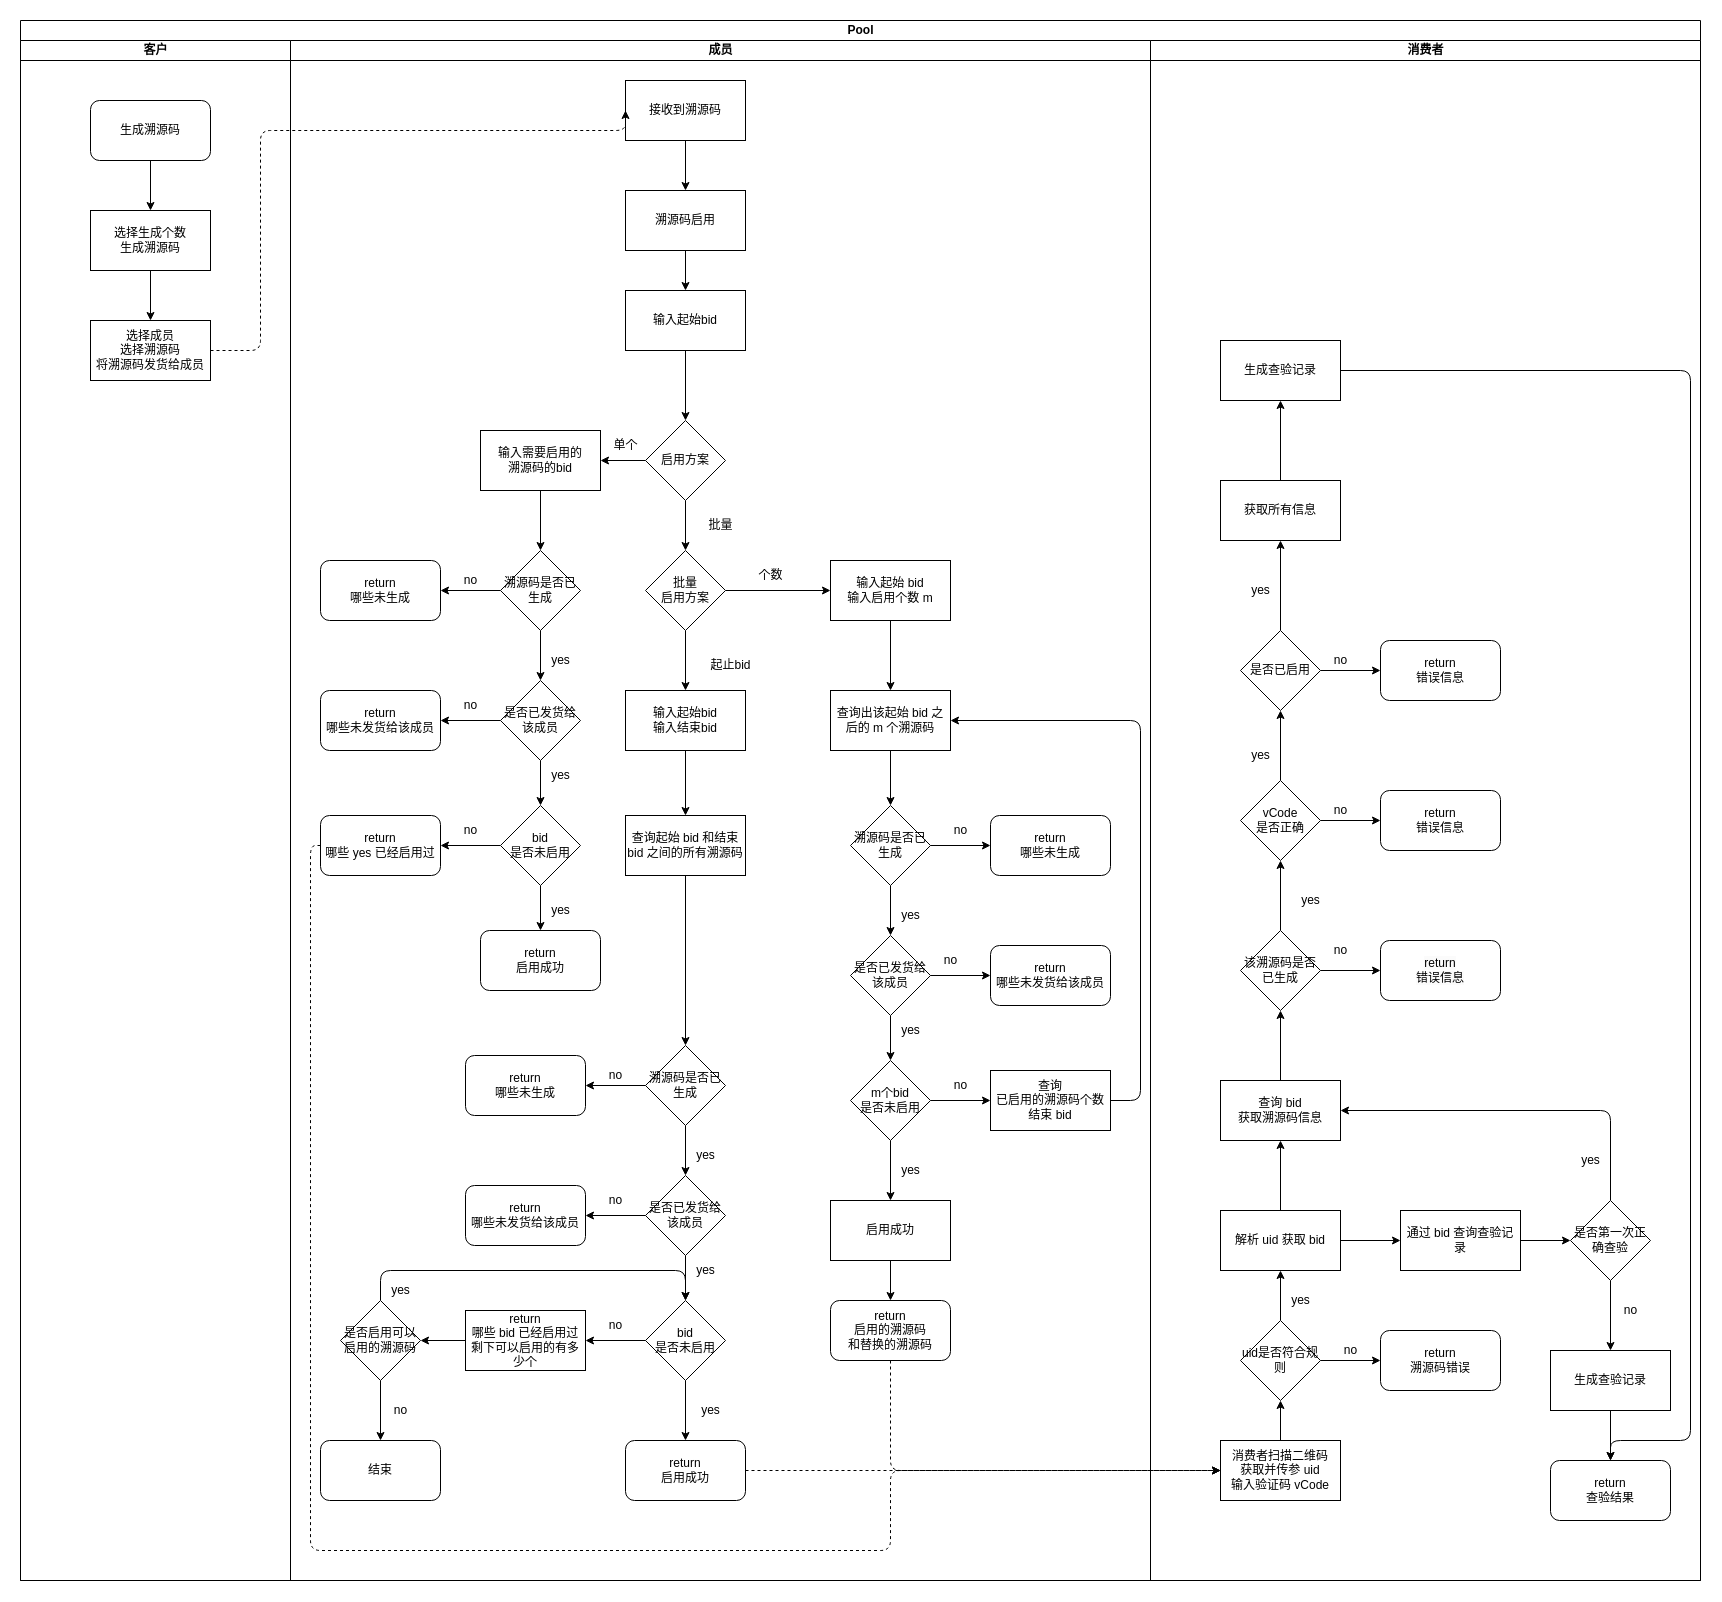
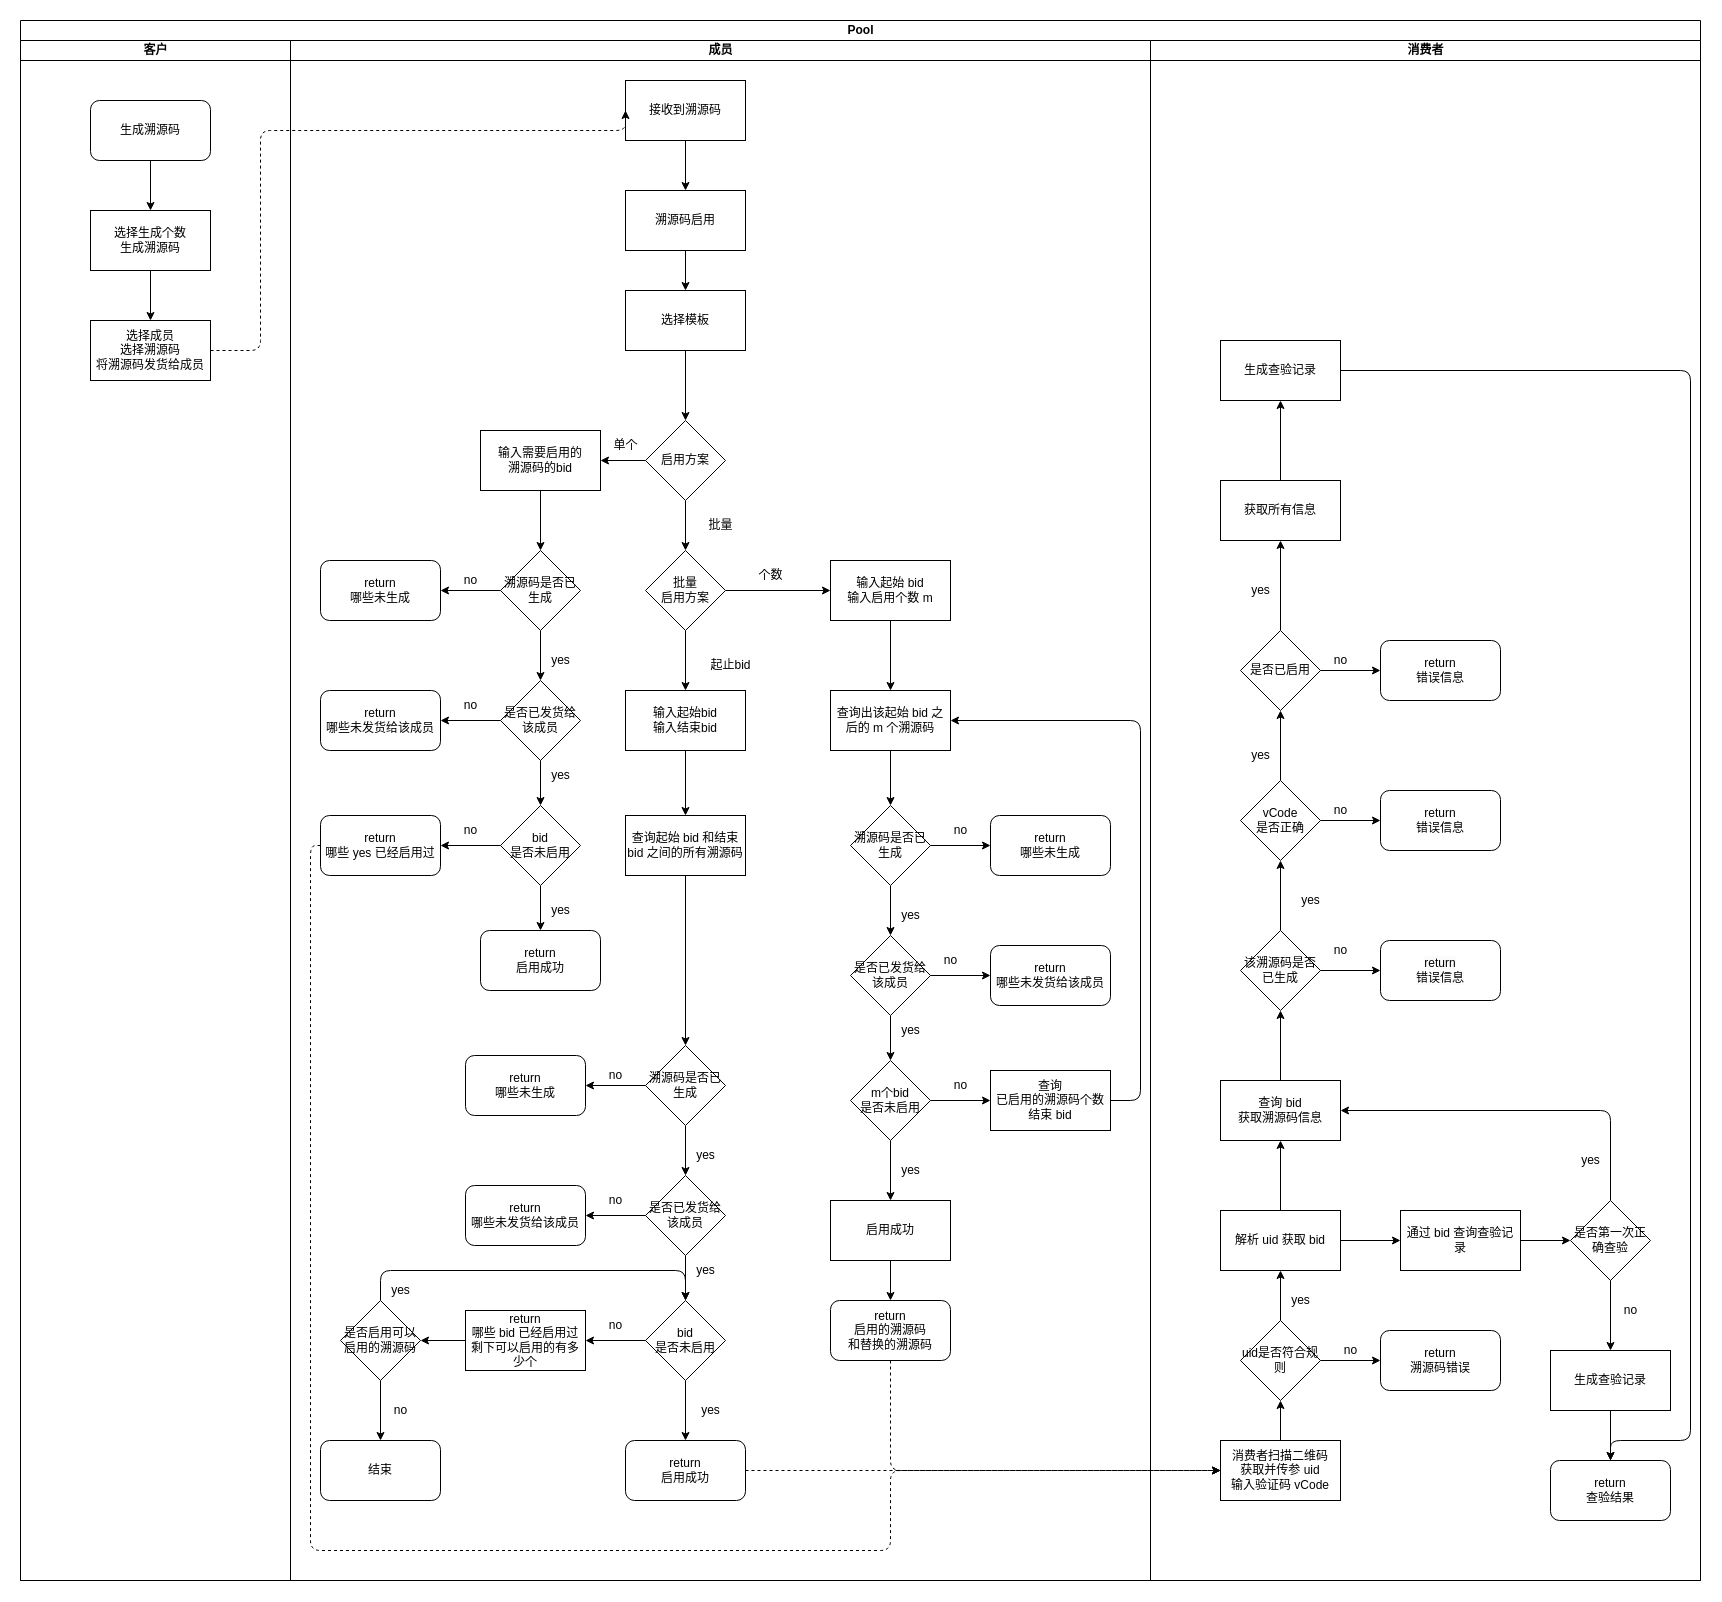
- <mxCell id="35" value="输入起始bid" style="whiteSpace=wrap;html=1;rounded=0;" vertex="1" parent="9"><mxGeometry x="335" y="250" width="120" height="60" as="geometry" /></mxCell>
+ <mxCell id="35" value="选择模板" style="whiteSpace=wrap;html=1;rounded=0;" vertex="1" parent="9"><mxGeometry x="335" y="250" width="120" height="60" as="geometry" /></mxCell>
